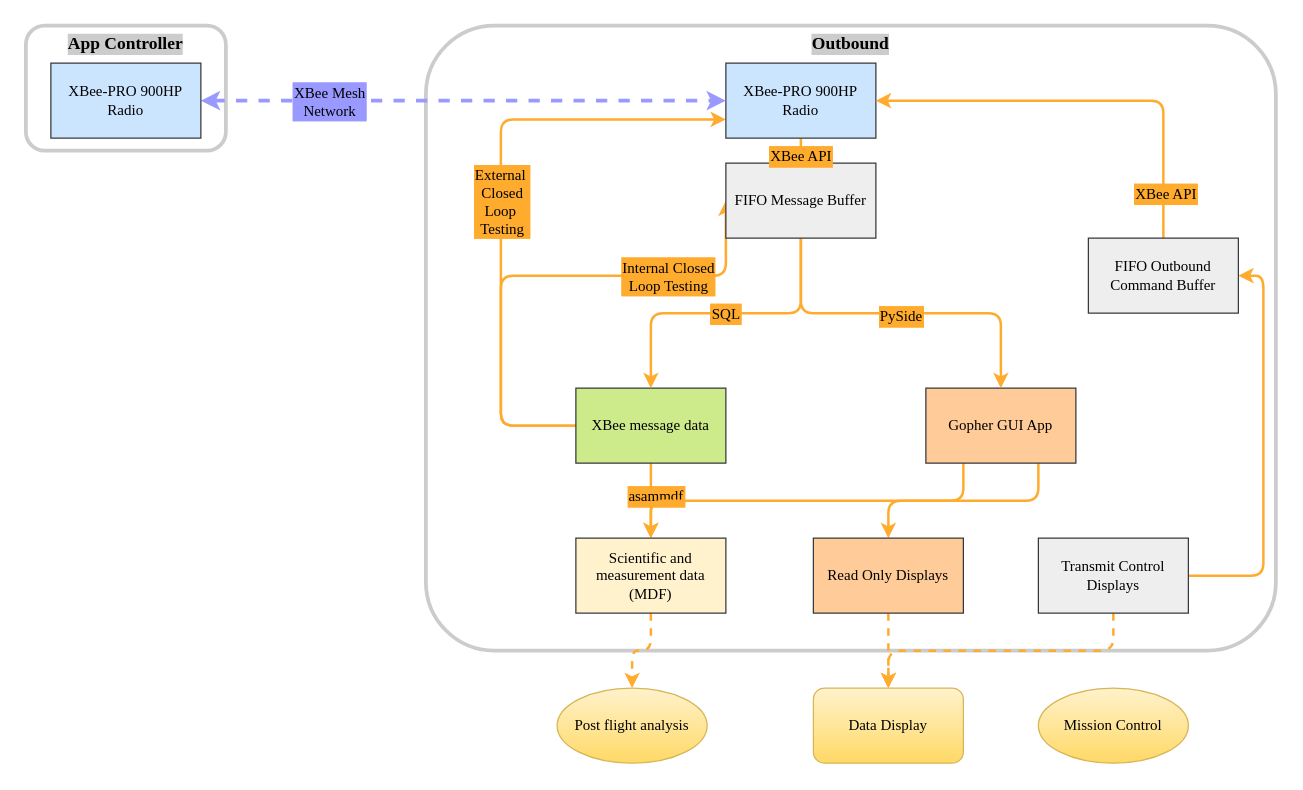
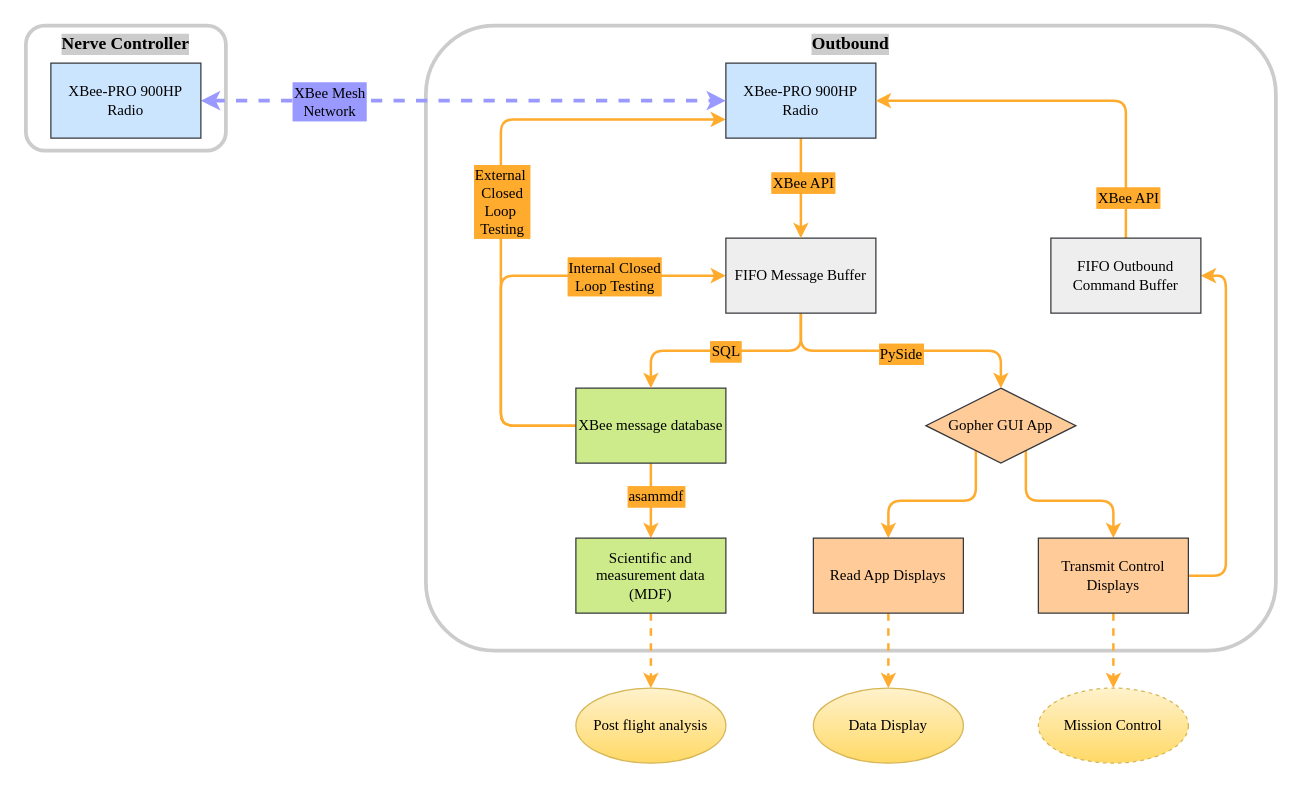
- <mxCell id="3" value="App Controller" style="rounded=1;whiteSpace=wrap;html=1;verticalAlign=top;fillColor=none;fontFamily=JetBrains Mono;fontSource=https%3A%2F%2Ffonts.googleapis.com%2Fcss%3Ffamily%3DJetBrains%2BMono;strokeWidth=3;strokeColor=#CCCCCC;fontSize=14;fontStyle=1;labelBackgroundColor=#CCCCCC;" parent="1" vertex="1"><mxGeometry x="20" y="20" width="160" height="100" as="geometry" /></mxCell>
+ <mxCell id="3" value="Nerve Controller" style="rounded=1;whiteSpace=wrap;html=1;verticalAlign=top;fillColor=none;fontFamily=JetBrains Mono;fontSource=https%3A%2F%2Ffonts.googleapis.com%2Fcss%3Ffamily%3DJetBrains%2BMono;strokeWidth=3;strokeColor=#CCCCCC;fontSize=14;fontStyle=1;labelBackgroundColor=#CCCCCC;" parent="1" vertex="1"><mxGeometry x="20" y="20" width="160" height="100" as="geometry" /></mxCell>
- <mxCell id="20" value="FIFO Message Buffer" style="rounded=0;whiteSpace=wrap;html=1;fontFamily=JetBrains Mono;fontSource=https%3A%2F%2Ffonts.googleapis.com%2Fcss%3Ffamily%3DJetBrains%2BMono;fillColor=#eeeeee;strokeColor=#36393d;" parent="1" vertex="1"><mxGeometry x="580" y="130" width="120" height="60" as="geometry" /></mxCell>
+ <mxCell id="20" value="FIFO Message Buffer" style="rounded=0;whiteSpace=wrap;html=1;fontFamily=JetBrains Mono;fontSource=https%3A%2F%2Ffonts.googleapis.com%2Fcss%3Ffamily%3DJetBrains%2BMono;fillColor=#eeeeee;strokeColor=#36393d;" parent="1" vertex="1"><mxGeometry x="580" y="190" width="120" height="60" as="geometry" /></mxCell>
- <mxCell id="37" value="FIFO Outbound Command Buffer" style="rounded=0;whiteSpace=wrap;html=1;fontFamily=JetBrains Mono;fontSource=https%3A%2F%2Ffonts.googleapis.com%2Fcss%3Ffamily%3DJetBrains%2BMono;fillColor=#eeeeee;strokeColor=#36393d;" parent="1" vertex="1"><mxGeometry x="870" y="190" width="120" height="60" as="geometry" /></mxCell>
+ <mxCell id="37" value="FIFO Outbound Command Buffer" style="rounded=0;whiteSpace=wrap;html=1;fontFamily=JetBrains Mono;fontSource=https%3A%2F%2Ffonts.googleapis.com%2Fcss%3Ffamily%3DJetBrains%2BMono;fillColor=#eeeeee;strokeColor=#36393d;" parent="1" vertex="1"><mxGeometry x="840" y="190" width="120" height="60" as="geometry" /></mxCell>
- <mxCell id="10" value="XBee message data" style="rounded=0;whiteSpace=wrap;html=1;fontFamily=JetBrains Mono;fontSource=https%3A%2F%2Ffonts.googleapis.com%2Fcss%3Ffamily%3DJetBrains%2BMono;fillColor=#cdeb8b;strokeColor=#36393d;" parent="1" vertex="1"><mxGeometry x="460" y="310" width="120" height="60" as="geometry" /></mxCell>
+ <mxCell id="10" value="XBee message database" style="rounded=0;whiteSpace=wrap;html=1;fontFamily=JetBrains Mono;fontSource=https%3A%2F%2Ffonts.googleapis.com%2Fcss%3Ffamily%3DJetBrains%2BMono;fillColor=#cdeb8b;strokeColor=#36393d;" parent="1" vertex="1"><mxGeometry x="460" y="310" width="120" height="60" as="geometry" /></mxCell>
- <mxCell id="13" value="Gopher GUI App" style="rounded=0;whiteSpace=wrap;html=1;fontFamily=JetBrains Mono;fontSource=https%3A%2F%2Ffonts.googleapis.com%2Fcss%3Ffamily%3DJetBrains%2BMono;fillColor=#ffcc99;strokeColor=#36393d;" parent="1" vertex="1"><mxGeometry x="740" y="310" width="120" height="60" as="geometry" /></mxCell>
+ <mxCell id="13" value="Gopher GUI App" style="rhombus;whiteSpace=wrap;html=1;fontFamily=JetBrains Mono;fontSource=https%3A%2F%2Ffonts.googleapis.com%2Fcss%3Ffamily%3DJetBrains%2BMono;fillColor=#ffcc99;strokeColor=#36393d;" parent="1" vertex="1"><mxGeometry x="740" y="310" width="120" height="60" as="geometry" /></mxCell>
- <mxCell id="12" style="edgeStyle=orthogonalEdgeStyle;rounded=1;orthogonalLoop=1;jettySize=auto;html=1;exitX=0.75;exitY=1;exitDx=0;exitDy=0;strokeWidth=2;strokeColor=#FFAB2E;curved=0;" parent="1" source="13" target="15" edge="1"><mxGeometry relative="1" as="geometry" /></mxCell>
+ <mxCell id="12" style="edgeStyle=orthogonalEdgeStyle;rounded=1;orthogonalLoop=1;jettySize=auto;html=1;exitX=0.75;exitY=1;exitDx=0;exitDy=0;entryX=0.5;entryY=0;entryDx=0;entryDy=0;strokeWidth=2;strokeColor=#FFAB2E;curved=0;" parent="1" source="13" target="33" edge="1"><mxGeometry relative="1" as="geometry" /></mxCell>
- <mxCell id="15" value="&lt;div&gt;Scientific and measurement data&lt;/div&gt;&lt;div&gt;(MDF)&lt;br&gt;&lt;/div&gt;" style="rounded=0;whiteSpace=wrap;html=1;fontFamily=JetBrains Mono;fontSource=https%3A%2F%2Ffonts.googleapis.com%2Fcss%3Ffamily%3DJetBrains%2BMono;fillColor=#fff2cc;strokeColor=#36393d;" parent="1" vertex="1"><mxGeometry x="460" y="430" width="120" height="60" as="geometry" /></mxCell>
+ <mxCell id="15" value="&lt;div&gt;Scientific and measurement data&lt;/div&gt;&lt;div&gt;(MDF)&lt;br&gt;&lt;/div&gt;" style="rounded=0;whiteSpace=wrap;html=1;fontFamily=JetBrains Mono;fontSource=https%3A%2F%2Ffonts.googleapis.com%2Fcss%3Ffamily%3DJetBrains%2BMono;fillColor=#cdeb8b;strokeColor=#36393d;" parent="1" vertex="1"><mxGeometry x="460" y="430" width="120" height="60" as="geometry" /></mxCell>
- <mxCell id="30" value="Read Only Displays" style="rounded=0;whiteSpace=wrap;html=1;fontFamily=JetBrains Mono;fontSource=https%3A%2F%2Ffonts.googleapis.com%2Fcss%3Ffamily%3DJetBrains%2BMono;fillColor=#ffcc99;strokeColor=#36393d;" parent="1" vertex="1"><mxGeometry x="650" y="430" width="120" height="60" as="geometry" /></mxCell>
+ <mxCell id="30" value="Read App Displays" style="rounded=0;whiteSpace=wrap;html=1;fontFamily=JetBrains Mono;fontSource=https%3A%2F%2Ffonts.googleapis.com%2Fcss%3Ffamily%3DJetBrains%2BMono;fillColor=#ffcc99;strokeColor=#36393d;" parent="1" vertex="1"><mxGeometry x="650" y="430" width="120" height="60" as="geometry" /></mxCell>
- <mxCell id="33" value="Transmit Control Displays" style="rounded=0;whiteSpace=wrap;html=1;fontFamily=JetBrains Mono;fontSource=https%3A%2F%2Ffonts.googleapis.com%2Fcss%3Ffamily%3DJetBrains%2BMono;fillColor=#eeeeee;strokeColor=#36393d;" parent="1" vertex="1"><mxGeometry x="830" y="430" width="120" height="60" as="geometry" /></mxCell>
+ <mxCell id="33" value="Transmit Control Displays" style="rounded=0;whiteSpace=wrap;html=1;fontFamily=JetBrains Mono;fontSource=https%3A%2F%2Ffonts.googleapis.com%2Fcss%3Ffamily%3DJetBrains%2BMono;fillColor=#ffcc99;strokeColor=#36393d;" parent="1" vertex="1"><mxGeometry x="830" y="430" width="120" height="60" as="geometry" /></mxCell>
- <mxCell id="31" style="edgeStyle=orthogonalEdgeStyle;rounded=1;orthogonalLoop=1;jettySize=auto;html=1;exitX=0.5;exitY=1;exitDx=0;exitDy=0;dashed=1;strokeWidth=2;strokeColor=#FFAB2E;curved=0;" parent="1" source="33" target="28" edge="1"><mxGeometry relative="1" as="geometry" /></mxCell>
+ <mxCell id="31" style="edgeStyle=orthogonalEdgeStyle;rounded=1;orthogonalLoop=1;jettySize=auto;html=1;exitX=0.5;exitY=1;exitDx=0;exitDy=0;entryX=0.5;entryY=0;entryDx=0;entryDy=0;dashed=1;strokeWidth=2;strokeColor=#FFAB2E;curved=0;" parent="1" source="33" target="34" edge="1"><mxGeometry relative="1" as="geometry" /></mxCell>
- <mxCell id="27" value="Post flight analysis" style="ellipse;whiteSpace=wrap;html=1;fontFamily=JetBrains Mono;fontSource=https%3A%2F%2Ffonts.googleapis.com%2Fcss%3Ffamily%3DJetBrains%2BMono;fillColor=#fff2cc;strokeColor=#d6b656;gradientColor=#ffd966;" parent="1" vertex="1"><mxGeometry x="445" y="550" width="120" height="60" as="geometry" /></mxCell>
+ <mxCell id="27" value="Post flight analysis" style="ellipse;whiteSpace=wrap;html=1;fontFamily=JetBrains Mono;fontSource=https%3A%2F%2Ffonts.googleapis.com%2Fcss%3Ffamily%3DJetBrains%2BMono;fillColor=#fff2cc;strokeColor=#d6b656;gradientColor=#ffd966;" parent="1" vertex="1"><mxGeometry x="460" y="550" width="120" height="60" as="geometry" /></mxCell>
- <mxCell id="28" value="Data Display" style="whiteSpace=wrap;html=1;fontFamily=JetBrains Mono;fontSource=https%3A%2F%2Ffonts.googleapis.com%2Fcss%3Ffamily%3DJetBrains%2BMono;fillColor=#fff2cc;strokeColor=#d6b656;gradientColor=#ffd966;rounded=1;" parent="1" vertex="1"><mxGeometry x="650" y="550" width="120" height="60" as="geometry" /></mxCell>
+ <mxCell id="28" value="Data Display" style="ellipse;whiteSpace=wrap;html=1;fontFamily=JetBrains Mono;fontSource=https%3A%2F%2Ffonts.googleapis.com%2Fcss%3Ffamily%3DJetBrains%2BMono;fillColor=#fff2cc;strokeColor=#d6b656;gradientColor=#ffd966;" parent="1" vertex="1"><mxGeometry x="650" y="550" width="120" height="60" as="geometry" /></mxCell>
- <mxCell id="34" value="Mission Control" style="ellipse;whiteSpace=wrap;html=1;fontFamily=JetBrains Mono;fontSource=https%3A%2F%2Ffonts.googleapis.com%2Fcss%3Ffamily%3DJetBrains%2BMono;fillColor=#fff2cc;strokeColor=#d6b656;shadow=0;gradientColor=#ffd966;" parent="1" vertex="1"><mxGeometry x="830" y="550" width="120" height="60" as="geometry" /></mxCell>
+ <mxCell id="34" value="Mission Control" style="ellipse;whiteSpace=wrap;html=1;fontFamily=JetBrains Mono;fontSource=https%3A%2F%2Ffonts.googleapis.com%2Fcss%3Ffamily%3DJetBrains%2BMono;fillColor=#fff2cc;strokeColor=#d6b656;shadow=0;gradientColor=#ffd966;dashed=1;" parent="1" vertex="1"><mxGeometry x="830" y="550" width="120" height="60" as="geometry" /></mxCell>
